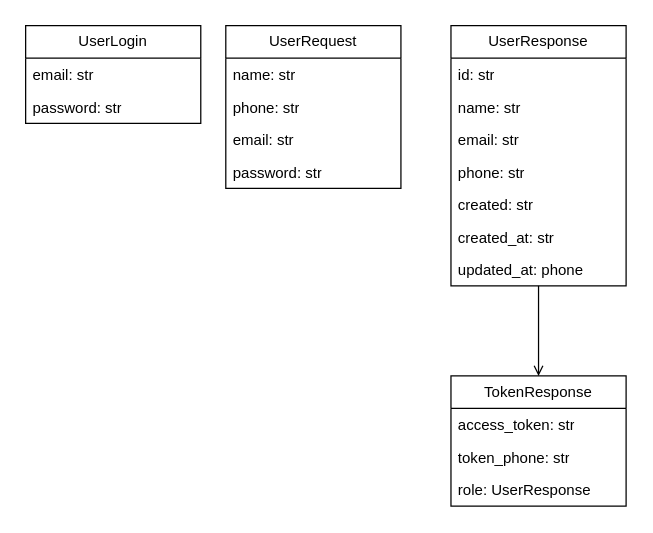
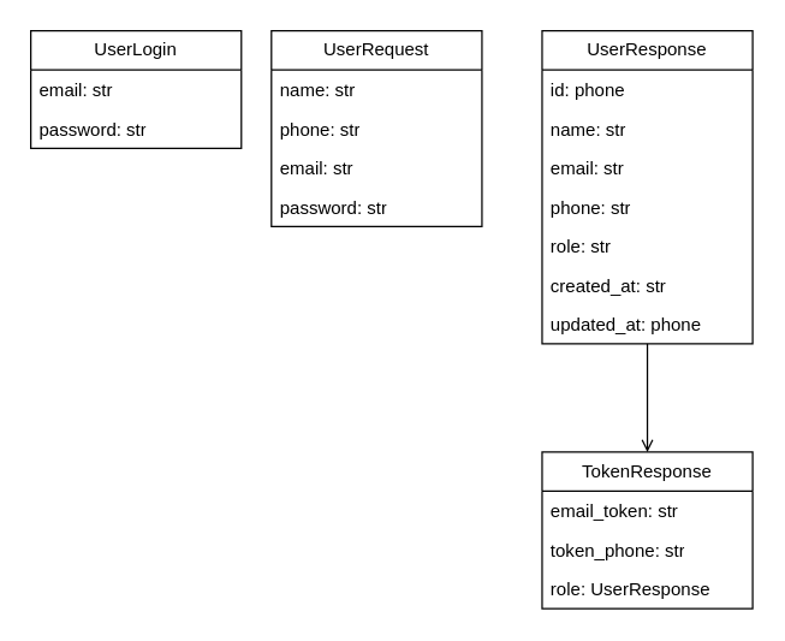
- <mxCell id="9" value="id: str" style="text;strokeColor=none;fillColor=none;align=left;verticalAlign=top;spacingLeft=4;spacingRight=4;overflow=hidden;rotatable=0;points=[[0,0.5],[1,0.5]];portConstraint=eastwest;whiteSpace=wrap;html=1;" parent="8" vertex="1"><mxGeometry y="26" width="140" height="26" as="geometry" /></mxCell>
+ <mxCell id="9" value="id: phone" style="text;strokeColor=none;fillColor=none;align=left;verticalAlign=top;spacingLeft=4;spacingRight=4;overflow=hidden;rotatable=0;points=[[0,0.5],[1,0.5]];portConstraint=eastwest;whiteSpace=wrap;html=1;" parent="8" vertex="1"><mxGeometry y="26" width="140" height="26" as="geometry" /></mxCell>
- <mxCell id="13" value="created: str" style="text;strokeColor=none;fillColor=none;align=left;verticalAlign=top;spacingLeft=4;spacingRight=4;overflow=hidden;rotatable=0;points=[[0,0.5],[1,0.5]];portConstraint=eastwest;whiteSpace=wrap;html=1;" parent="8" vertex="1"><mxGeometry y="130" width="140" height="26" as="geometry" /></mxCell>
+ <mxCell id="13" value="role: str" style="text;strokeColor=none;fillColor=none;align=left;verticalAlign=top;spacingLeft=4;spacingRight=4;overflow=hidden;rotatable=0;points=[[0,0.5],[1,0.5]];portConstraint=eastwest;whiteSpace=wrap;html=1;" parent="8" vertex="1"><mxGeometry y="130" width="140" height="26" as="geometry" /></mxCell>
- <mxCell id="20" value="access_token: str" style="text;strokeColor=none;fillColor=none;align=left;verticalAlign=top;spacingLeft=4;spacingRight=4;overflow=hidden;rotatable=0;points=[[0,0.5],[1,0.5]];portConstraint=eastwest;whiteSpace=wrap;html=1;" parent="19" vertex="1"><mxGeometry y="26" width="140" height="26" as="geometry" /></mxCell>
+ <mxCell id="20" value="email_token: str" style="text;strokeColor=none;fillColor=none;align=left;verticalAlign=top;spacingLeft=4;spacingRight=4;overflow=hidden;rotatable=0;points=[[0,0.5],[1,0.5]];portConstraint=eastwest;whiteSpace=wrap;html=1;" parent="19" vertex="1"><mxGeometry y="26" width="140" height="26" as="geometry" /></mxCell>
